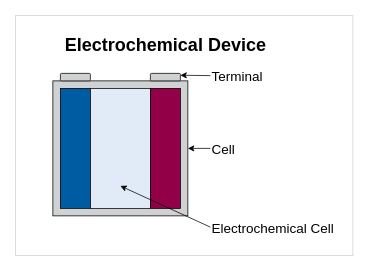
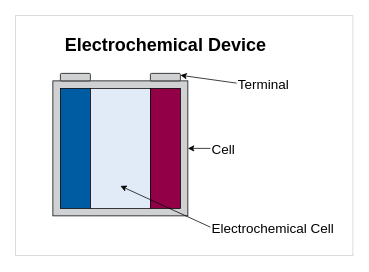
- <mxCell id="11" value="&lt;span style=&quot;font-weight: normal;&quot;&gt;&lt;font style=&quot;font-size: 18px;&quot;&gt;Terminal&lt;/font&gt;&lt;/span&gt;" style="text;strokeColor=none;fillColor=none;html=1;fontSize=24;fontStyle=1;verticalAlign=middle;align=left;" parent="1" vertex="1"><mxGeometry x="280" y="80" width="100" height="40" as="geometry" /></mxCell>
+ <mxCell id="11" value="&lt;span style=&quot;font-weight: normal;&quot;&gt;&lt;font style=&quot;font-size: 18px;&quot;&gt;Terminal&lt;/font&gt;&lt;/span&gt;" style="text;strokeColor=none;fillColor=none;html=1;fontSize=24;fontStyle=1;verticalAlign=middle;align=left;" parent="1" vertex="1"><mxGeometry x="315" y="90" width="100" height="40" as="geometry" /></mxCell>
